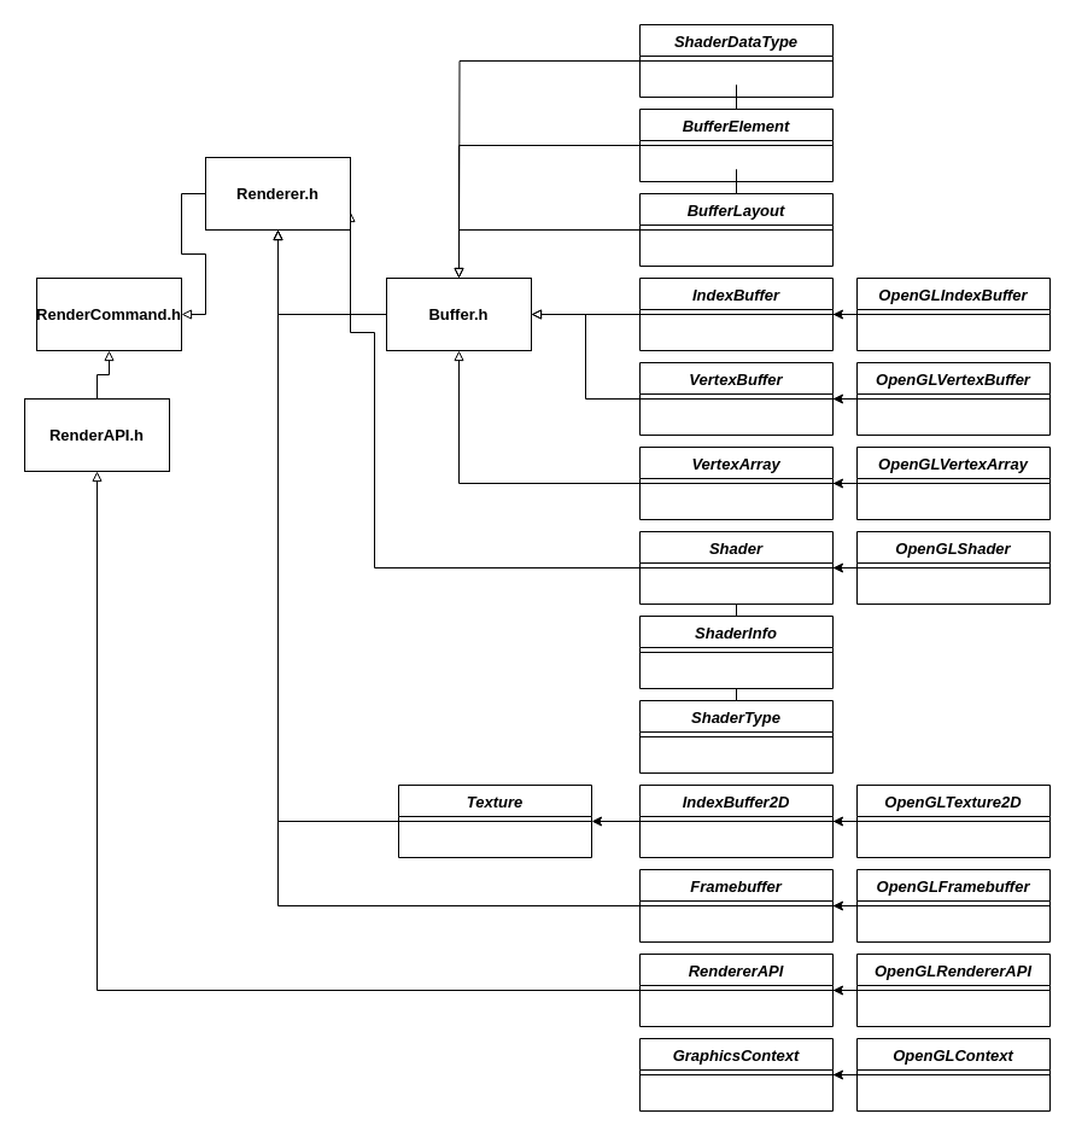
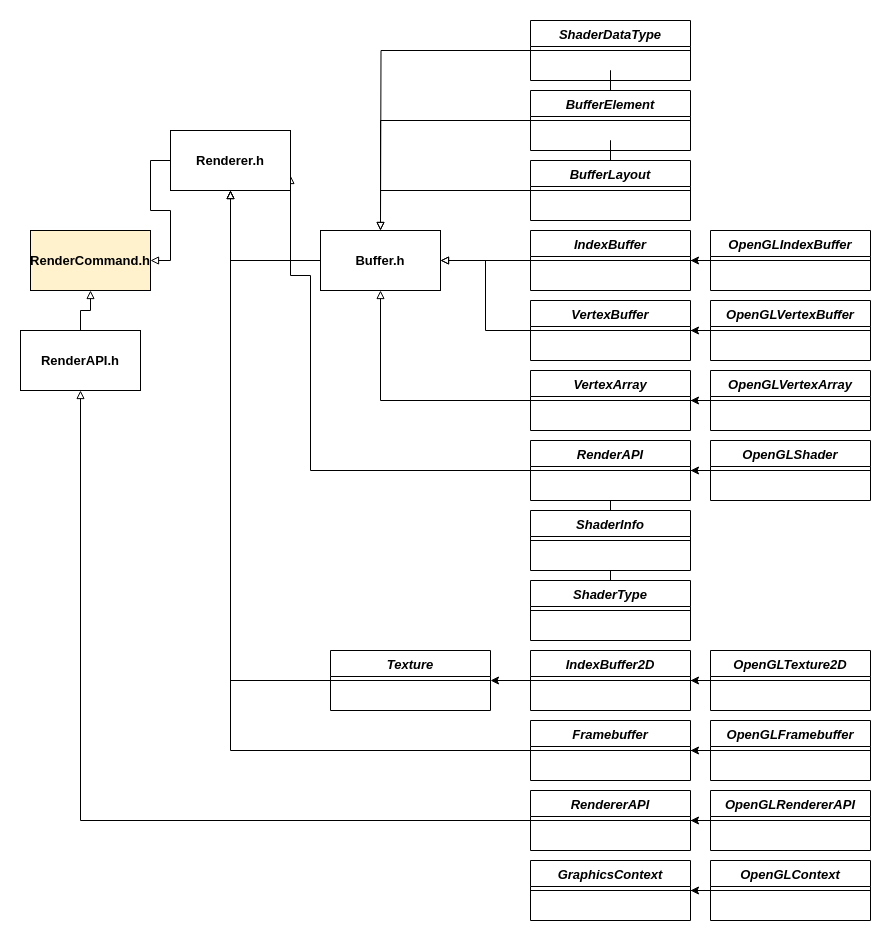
- <mxCell id="73" value="RenderCommand.h" style="rounded=0;whiteSpace=wrap;html=1;fontStyle=1;fontSize=13;" vertex="1" parent="1"><mxGeometry x="30" y="230" width="120" height="60" as="geometry" /></mxCell>
+ <mxCell id="73" value="RenderCommand.h" style="rounded=0;whiteSpace=wrap;html=1;fontStyle=1;fontSize=13;fillColor=#fff2cc;" vertex="1" parent="1"><mxGeometry x="30" y="230" width="120" height="60" as="geometry" /></mxCell>
- <mxCell id="31" value="Shader" style="swimlane;fontStyle=3;align=center;verticalAlign=top;childLayout=stackLayout;horizontal=1;startSize=26;horizontalStack=0;resizeParent=1;resizeLast=0;collapsible=1;marginBottom=0;rounded=0;shadow=0;strokeWidth=1;fontSize=13;" vertex="1" parent="1"><mxGeometry x="530" y="440" width="160" height="60" as="geometry"><mxRectangle x="230" y="140" width="160" height="26" as="alternateBounds" /></mxGeometry></mxCell>
+ <mxCell id="31" value="RenderAPI" style="swimlane;fontStyle=3;align=center;verticalAlign=top;childLayout=stackLayout;horizontal=1;startSize=26;horizontalStack=0;resizeParent=1;resizeLast=0;collapsible=1;marginBottom=0;rounded=0;shadow=0;strokeWidth=1;fontSize=13;" vertex="1" parent="1"><mxGeometry x="530" y="440" width="160" height="60" as="geometry"><mxRectangle x="230" y="140" width="160" height="26" as="alternateBounds" /></mxGeometry></mxCell>
